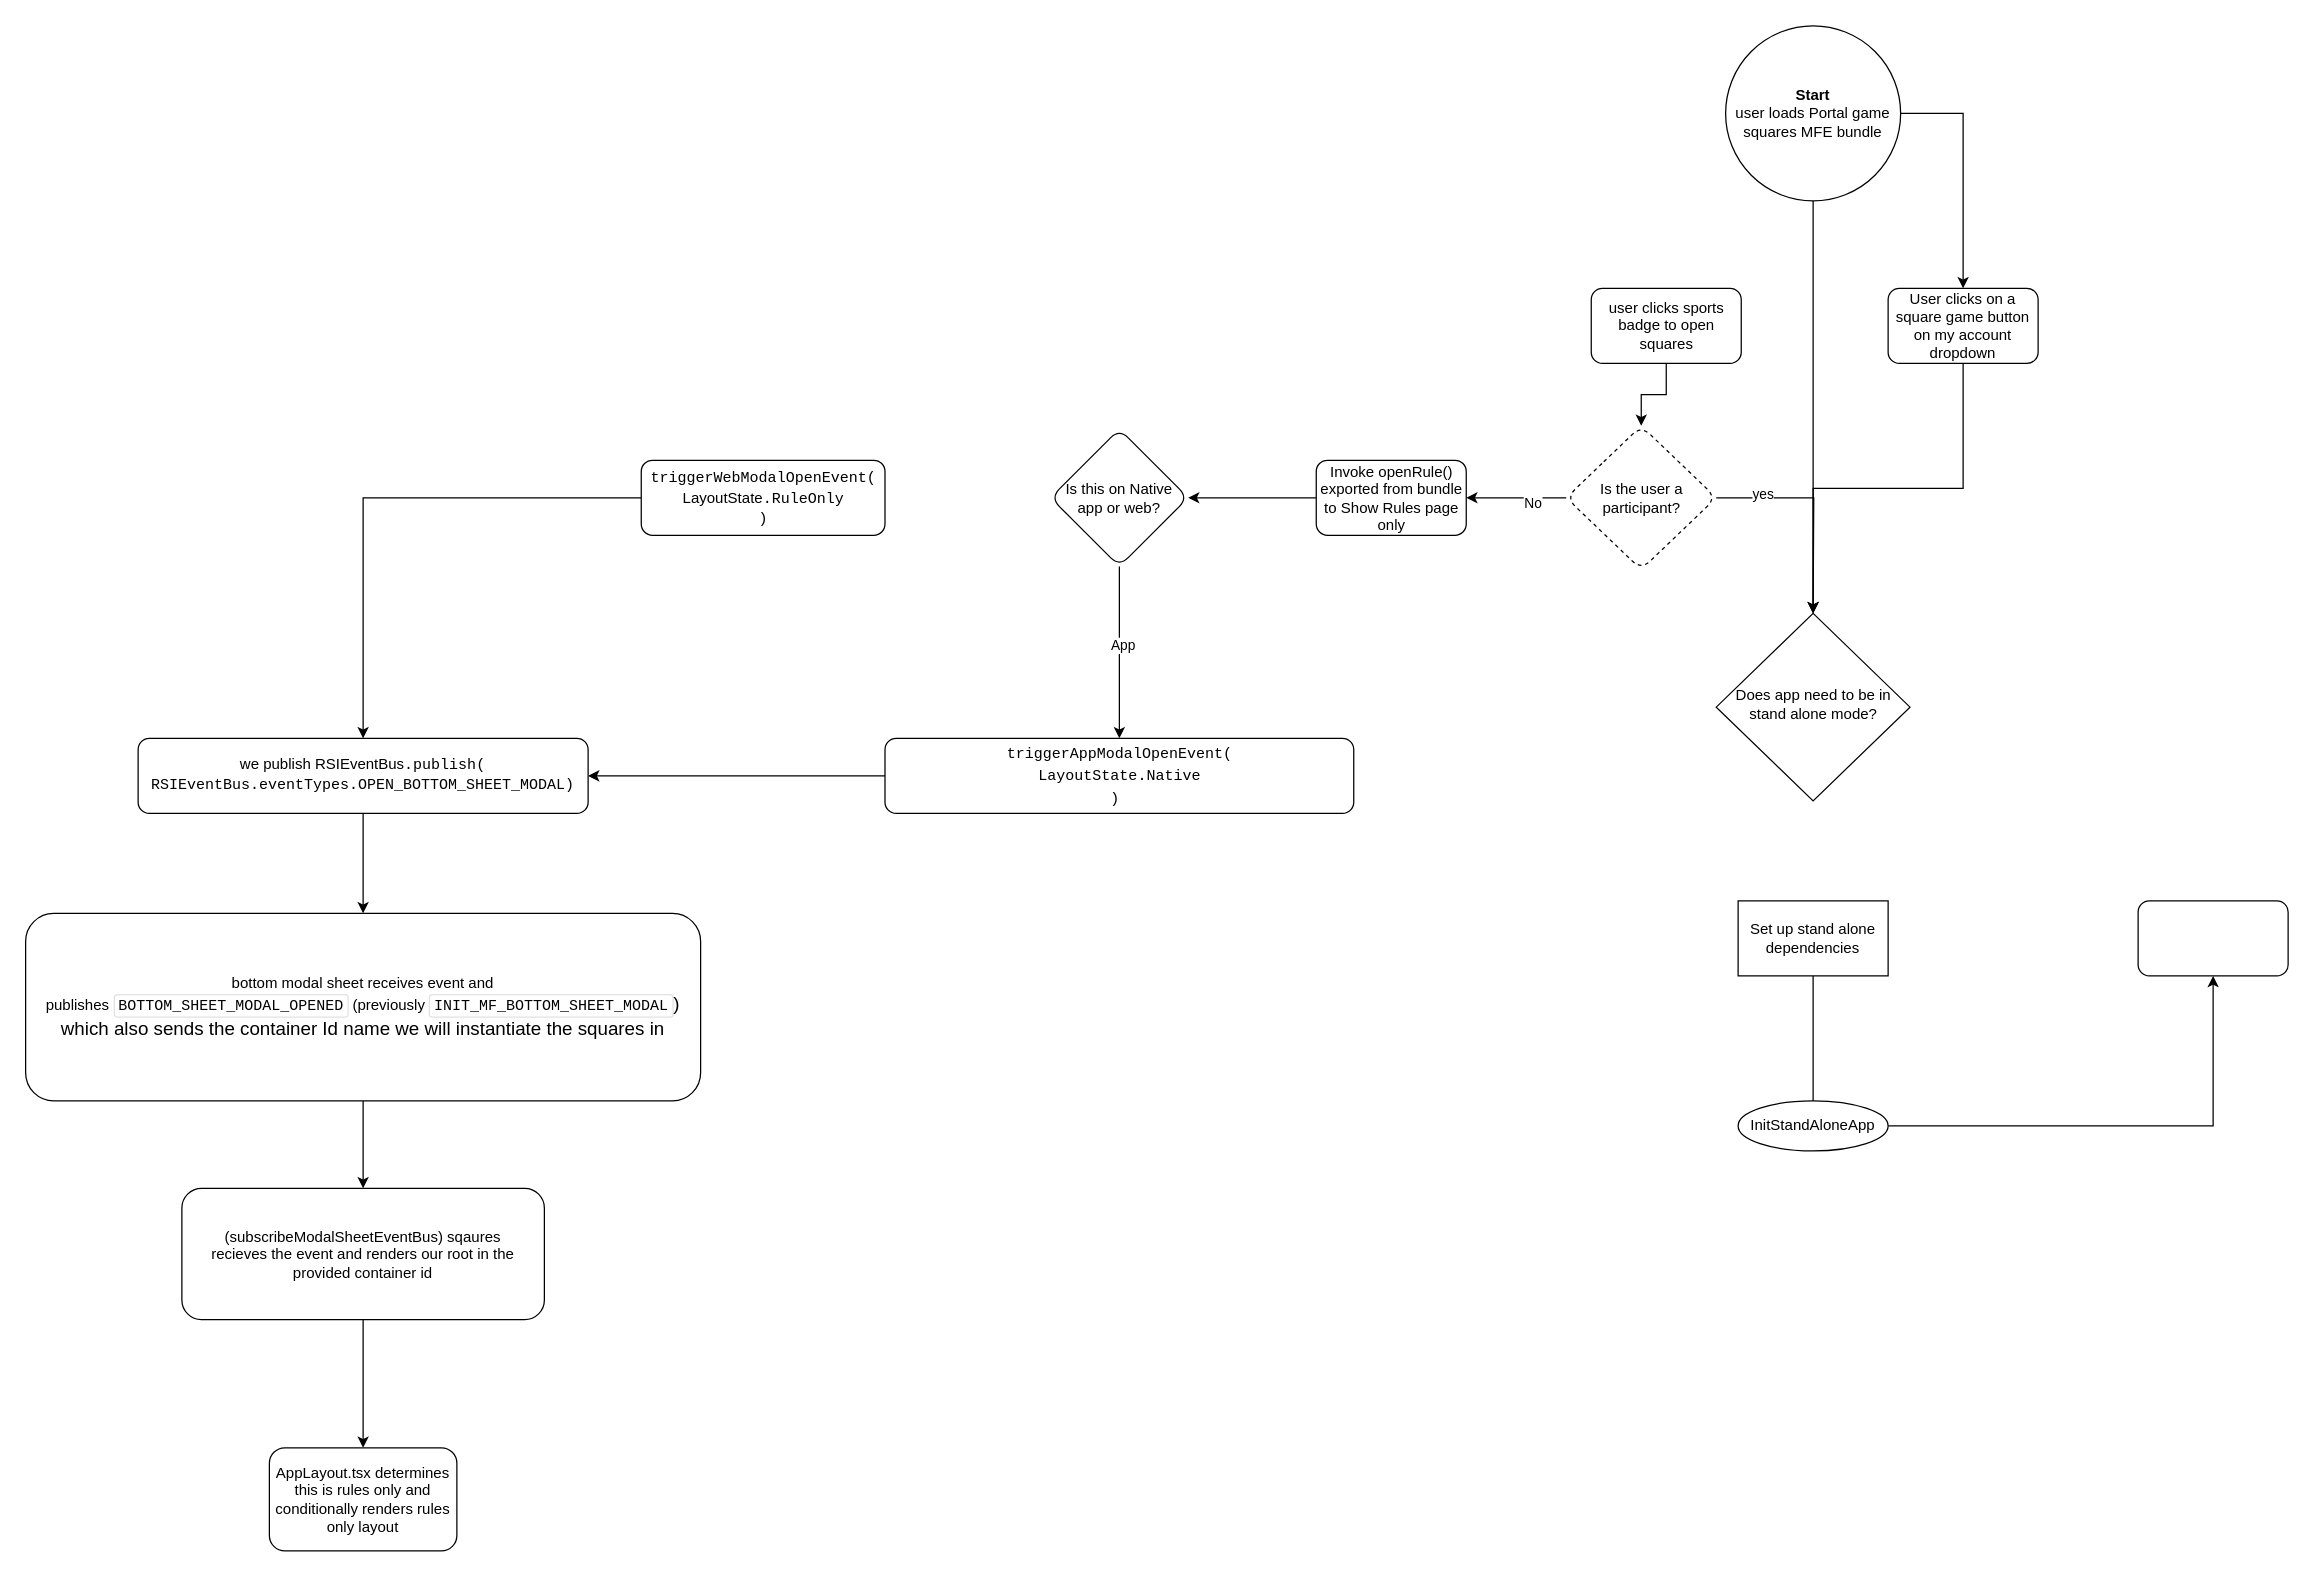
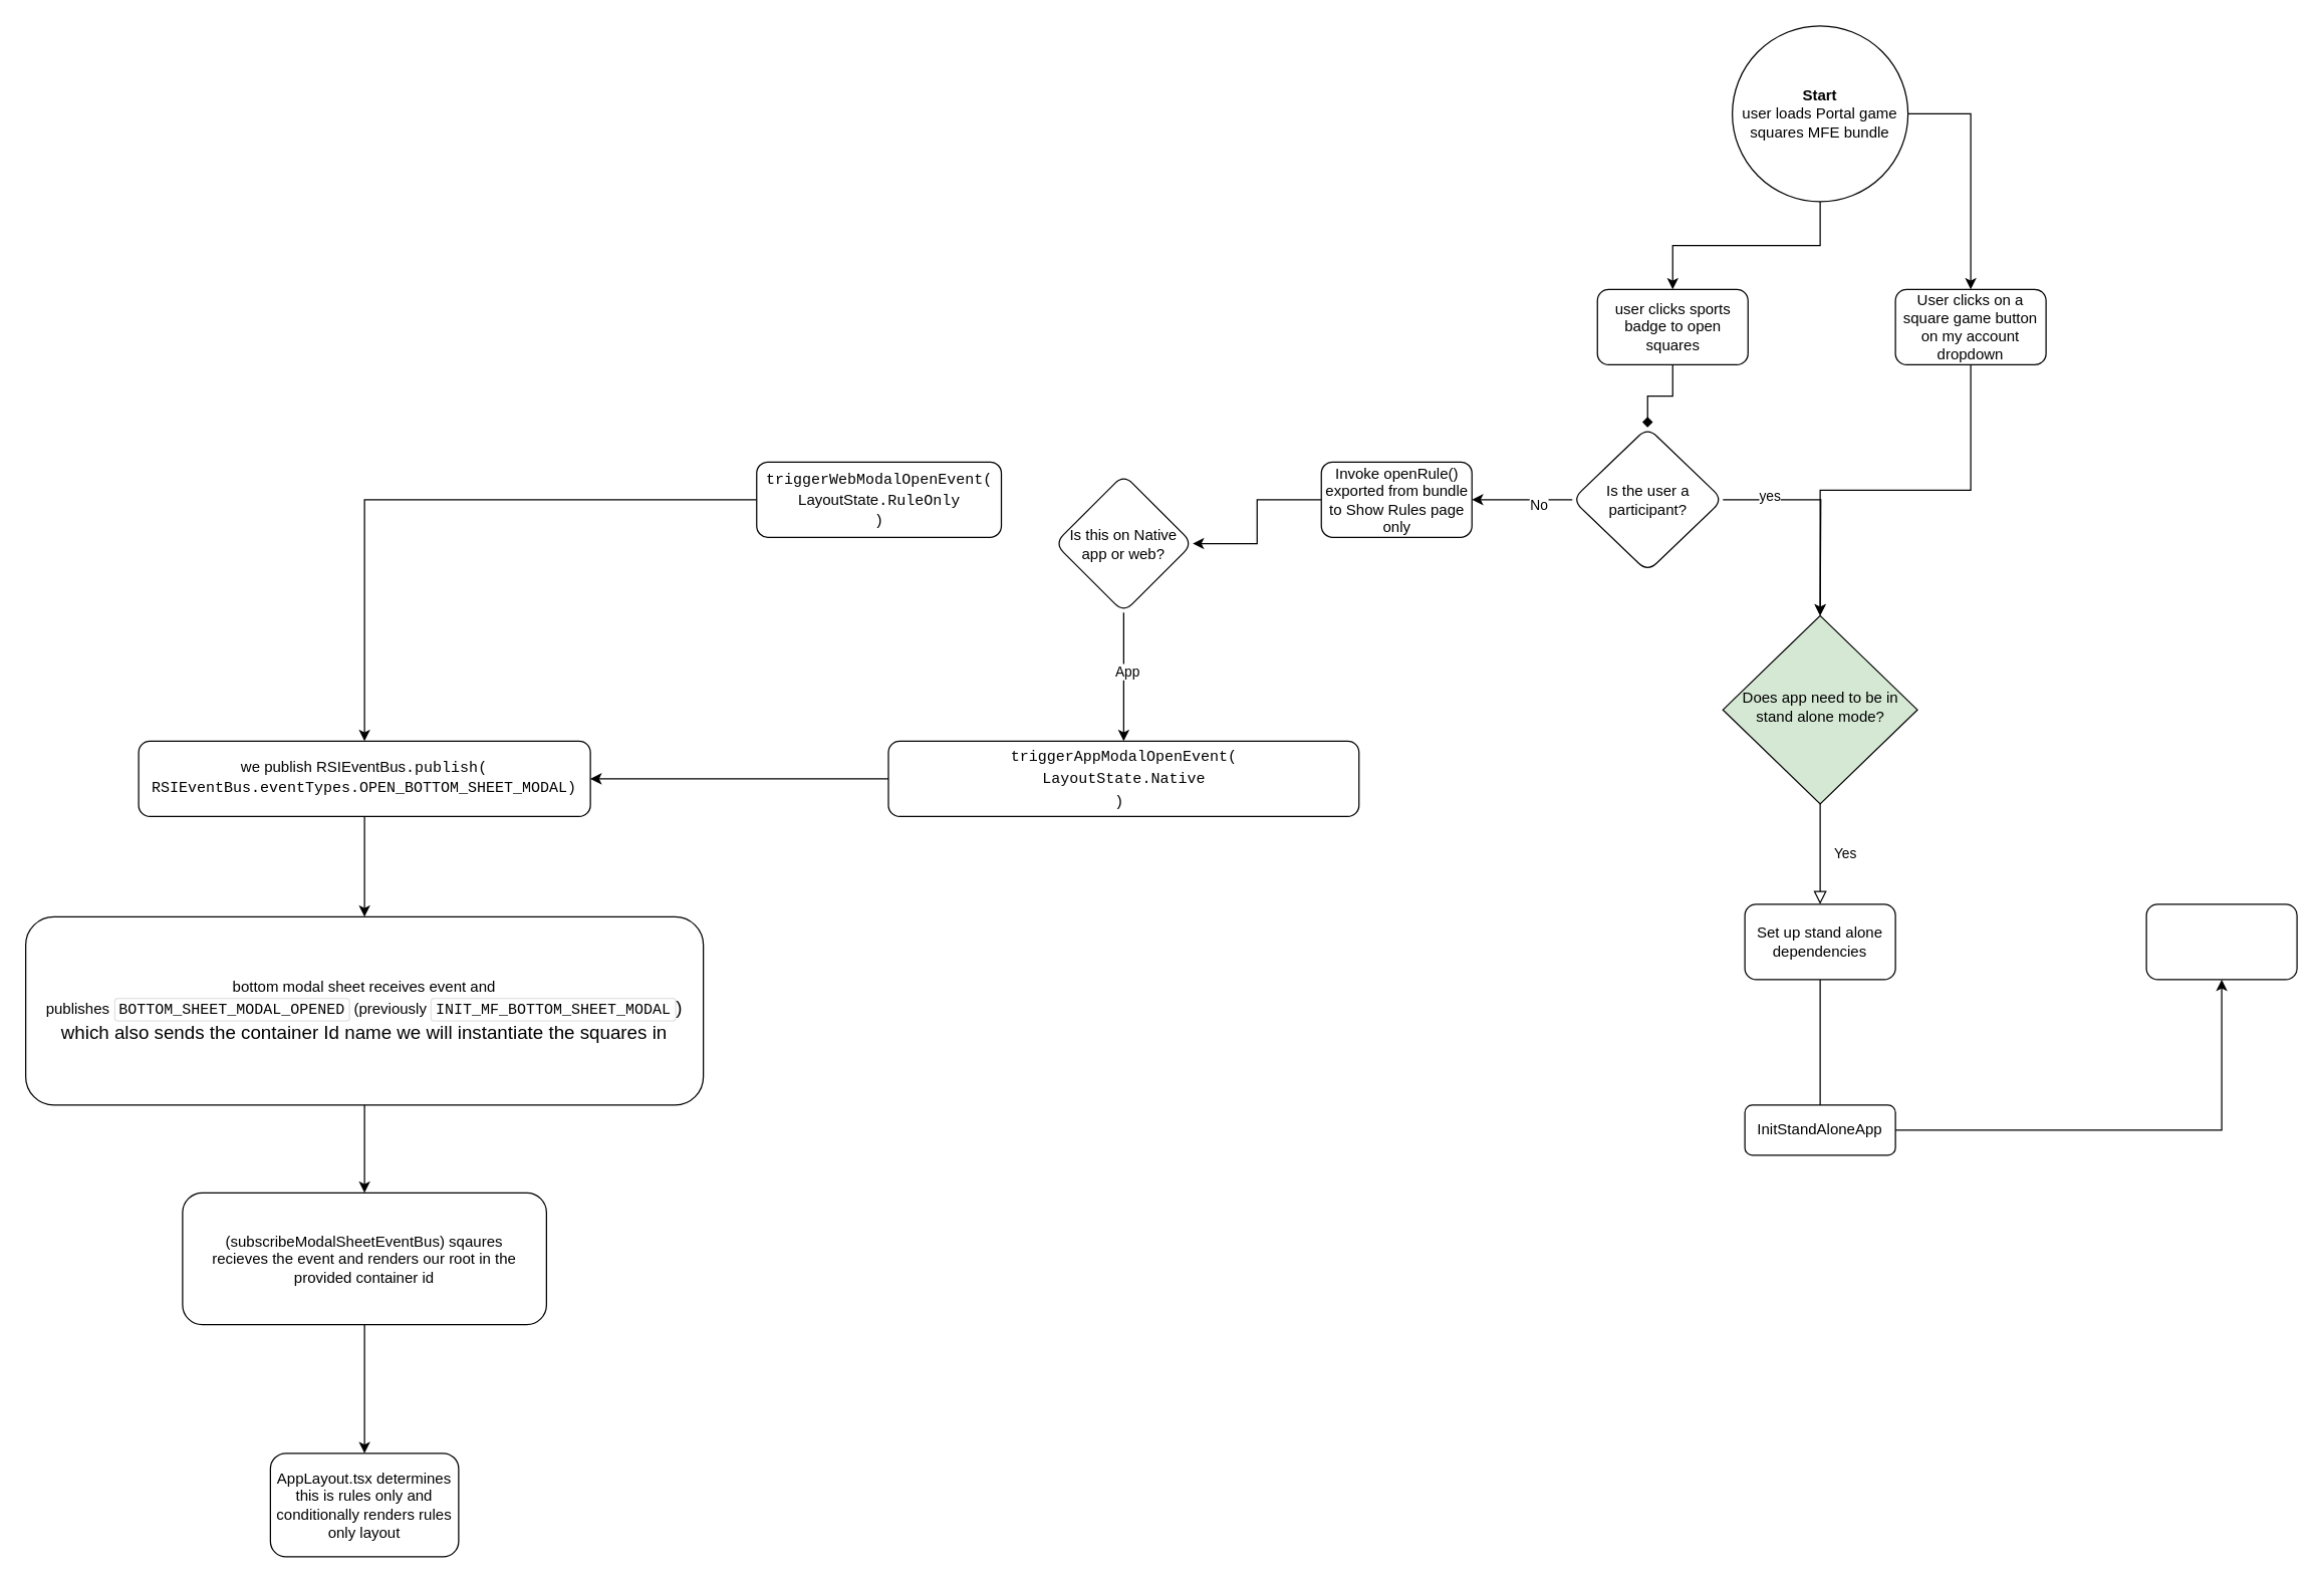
- <mxCell id="18" style="edgeStyle=orthogonalEdgeStyle;rounded=0;orthogonalLoop=1;jettySize=auto;html=1;" parent="1" source="20" target="5" edge="1"><mxGeometry relative="1" as="geometry" /></mxCell>
+ <mxCell id="18" style="edgeStyle=orthogonalEdgeStyle;rounded=0;orthogonalLoop=1;jettySize=auto;html=1;entryX=0.5;entryY=0;entryDx=0;entryDy=0;" parent="1" source="20" target="3" edge="1"><mxGeometry relative="1" as="geometry" /></mxCell>
- <mxCell id="2" style="edgeStyle=orthogonalEdgeStyle;rounded=0;orthogonalLoop=1;jettySize=auto;html=1;entryX=0.5;entryY=0;entryDx=0;entryDy=0;" parent="1" source="3" target="17" edge="1"><mxGeometry relative="1" as="geometry" /></mxCell>
+ <mxCell id="2" style="edgeStyle=orthogonalEdgeStyle;rounded=0;orthogonalLoop=1;jettySize=auto;html=1;entryX=0.5;entryY=0;entryDx=0;entryDy=0;endArrow=diamond;" parent="1" source="3" target="17" edge="1"><mxGeometry relative="1" as="geometry" /></mxCell>
- <mxCell id="29" value="&lt;div style=&quot;font-family: Menlo, Monaco, &amp;quot;Courier New&amp;quot;, monospace; line-height: 18px;&quot;&gt;triggerWebModalOpenEvent(&lt;/div&gt;LayoutState&lt;span style=&quot;border-color: var(--border-color); font-family: Menlo, Monaco, &amp;quot;Courier New&amp;quot;, monospace;&quot;&gt;.&lt;/span&gt;&lt;span style=&quot;border-color: var(--border-color); font-family: Menlo, Monaco, &amp;quot;Courier New&amp;quot;, monospace;&quot;&gt;RuleOnly&lt;/span&gt;&lt;div style=&quot;font-family: Menlo, Monaco, &amp;quot;Courier New&amp;quot;, monospace; line-height: 18px;&quot;&gt;)&lt;/div&gt;" style="whiteSpace=wrap;html=1;rounded=1;glass=0;strokeWidth=1;shadow=0;" parent="1" vertex="1"><mxGeometry x="512.5" y="367.5" width="195" height="60" as="geometry" /></mxCell>
+ <mxCell id="29" value="&lt;div style=&quot;font-family: Menlo, Monaco, &amp;quot;Courier New&amp;quot;, monospace; line-height: 18px;&quot;&gt;triggerWebModalOpenEvent(&lt;/div&gt;LayoutState&lt;span style=&quot;border-color: var(--border-color); font-family: Menlo, Monaco, &amp;quot;Courier New&amp;quot;, monospace;&quot;&gt;.&lt;/span&gt;&lt;span style=&quot;border-color: var(--border-color); font-family: Menlo, Monaco, &amp;quot;Courier New&amp;quot;, monospace;&quot;&gt;RuleOnly&lt;/span&gt;&lt;div style=&quot;font-family: Menlo, Monaco, &amp;quot;Courier New&amp;quot;, monospace; line-height: 18px;&quot;&gt;)&lt;/div&gt;" style="whiteSpace=wrap;html=1;rounded=1;glass=0;strokeWidth=1;shadow=0;" parent="1" vertex="1"><mxGeometry x="602.5" y="367.5" width="195" height="60" as="geometry" /></mxCell>
- <mxCell id="25" value="Is this on Native app or web?" style="rhombus;whiteSpace=wrap;html=1;rounded=1;glass=0;strokeWidth=1;shadow=0;" parent="1" vertex="1"><mxGeometry x="840" y="342.5" width="110" height="110" as="geometry" /></mxCell>
+ <mxCell id="25" value="Is this on Native app or web?" style="rhombus;whiteSpace=wrap;html=1;rounded=1;glass=0;strokeWidth=1;shadow=0;" parent="1" vertex="1"><mxGeometry x="840" y="377.5" width="110" height="110" as="geometry" /></mxCell>
- <mxCell id="17" value="Is the user a participant?" style="rhombus;whiteSpace=wrap;html=1;rounded=1;glass=0;strokeWidth=1;shadow=0;dashed=1;" parent="1" vertex="1"><mxGeometry x="1252.5" y="340" width="120" height="115" as="geometry" /></mxCell>
+ <mxCell id="17" value="Is the user a participant?" style="rhombus;whiteSpace=wrap;html=1;rounded=1;glass=0;strokeWidth=1;shadow=0;" parent="1" vertex="1"><mxGeometry x="1252.5" y="340" width="120" height="115" as="geometry" /></mxCell>
- <mxCell id="5" value="Does app need to be in stand alone mode?" style="rhombus;whiteSpace=wrap;html=1;shadow=0;fontFamily=Helvetica;fontSize=12;align=center;strokeWidth=1;spacing=6;spacingTop=-4;" parent="1" vertex="1"><mxGeometry x="1372.5" y="490" width="155" height="150" as="geometry" /></mxCell>
+ <mxCell id="5" value="Does app need to be in stand alone mode?" style="rhombus;whiteSpace=wrap;html=1;shadow=0;fontFamily=Helvetica;fontSize=12;align=center;strokeWidth=1;spacing=6;spacingTop=-4;fillColor=#d5e8d4;" parent="1" vertex="1"><mxGeometry x="1372.5" y="490" width="155" height="150" as="geometry" /></mxCell>
+ <mxCell id="4" value="Yes" style="rounded=0;html=1;jettySize=auto;orthogonalLoop=1;fontSize=11;endArrow=block;endFill=0;endSize=8;strokeWidth=1;shadow=0;labelBackgroundColor=none;edgeStyle=orthogonalEdgeStyle;entryX=0.5;entryY=0;entryDx=0;entryDy=0;" parent="1" source="5" target="9" edge="1"><mxGeometry y="20" relative="1" as="geometry"><mxPoint as="offset" /><mxPoint x="1450" y="580" as="targetPoint" /><Array as="points"><mxPoint x="1450" y="580" /><mxPoint x="1450" y="580" /></Array></mxGeometry></mxCell>
- <mxCell id="9" value="Set up stand alone dependencies" style="whiteSpace=wrap;html=1;rounded=0;" parent="1" vertex="1"><mxGeometry x="1390" y="720" width="120" height="60" as="geometry" /></mxCell>
+ <mxCell id="9" value="Set up stand alone dependencies" style="rounded=1;whiteSpace=wrap;html=1;" parent="1" vertex="1"><mxGeometry x="1390" y="720" width="120" height="60" as="geometry" /></mxCell>
- <mxCell id="8" value="InitStandAloneApp" style="ellipse;whiteSpace=wrap;html=1;fontSize=12;glass=0;strokeWidth=1;shadow=0;" parent="1" vertex="1"><mxGeometry x="1390" y="880" width="120" height="40" as="geometry" /></mxCell>
+ <mxCell id="8" value="InitStandAloneApp" style="rounded=1;whiteSpace=wrap;html=1;fontSize=12;glass=0;strokeWidth=1;shadow=0;" parent="1" vertex="1"><mxGeometry x="1390" y="880" width="120" height="40" as="geometry" /></mxCell>
